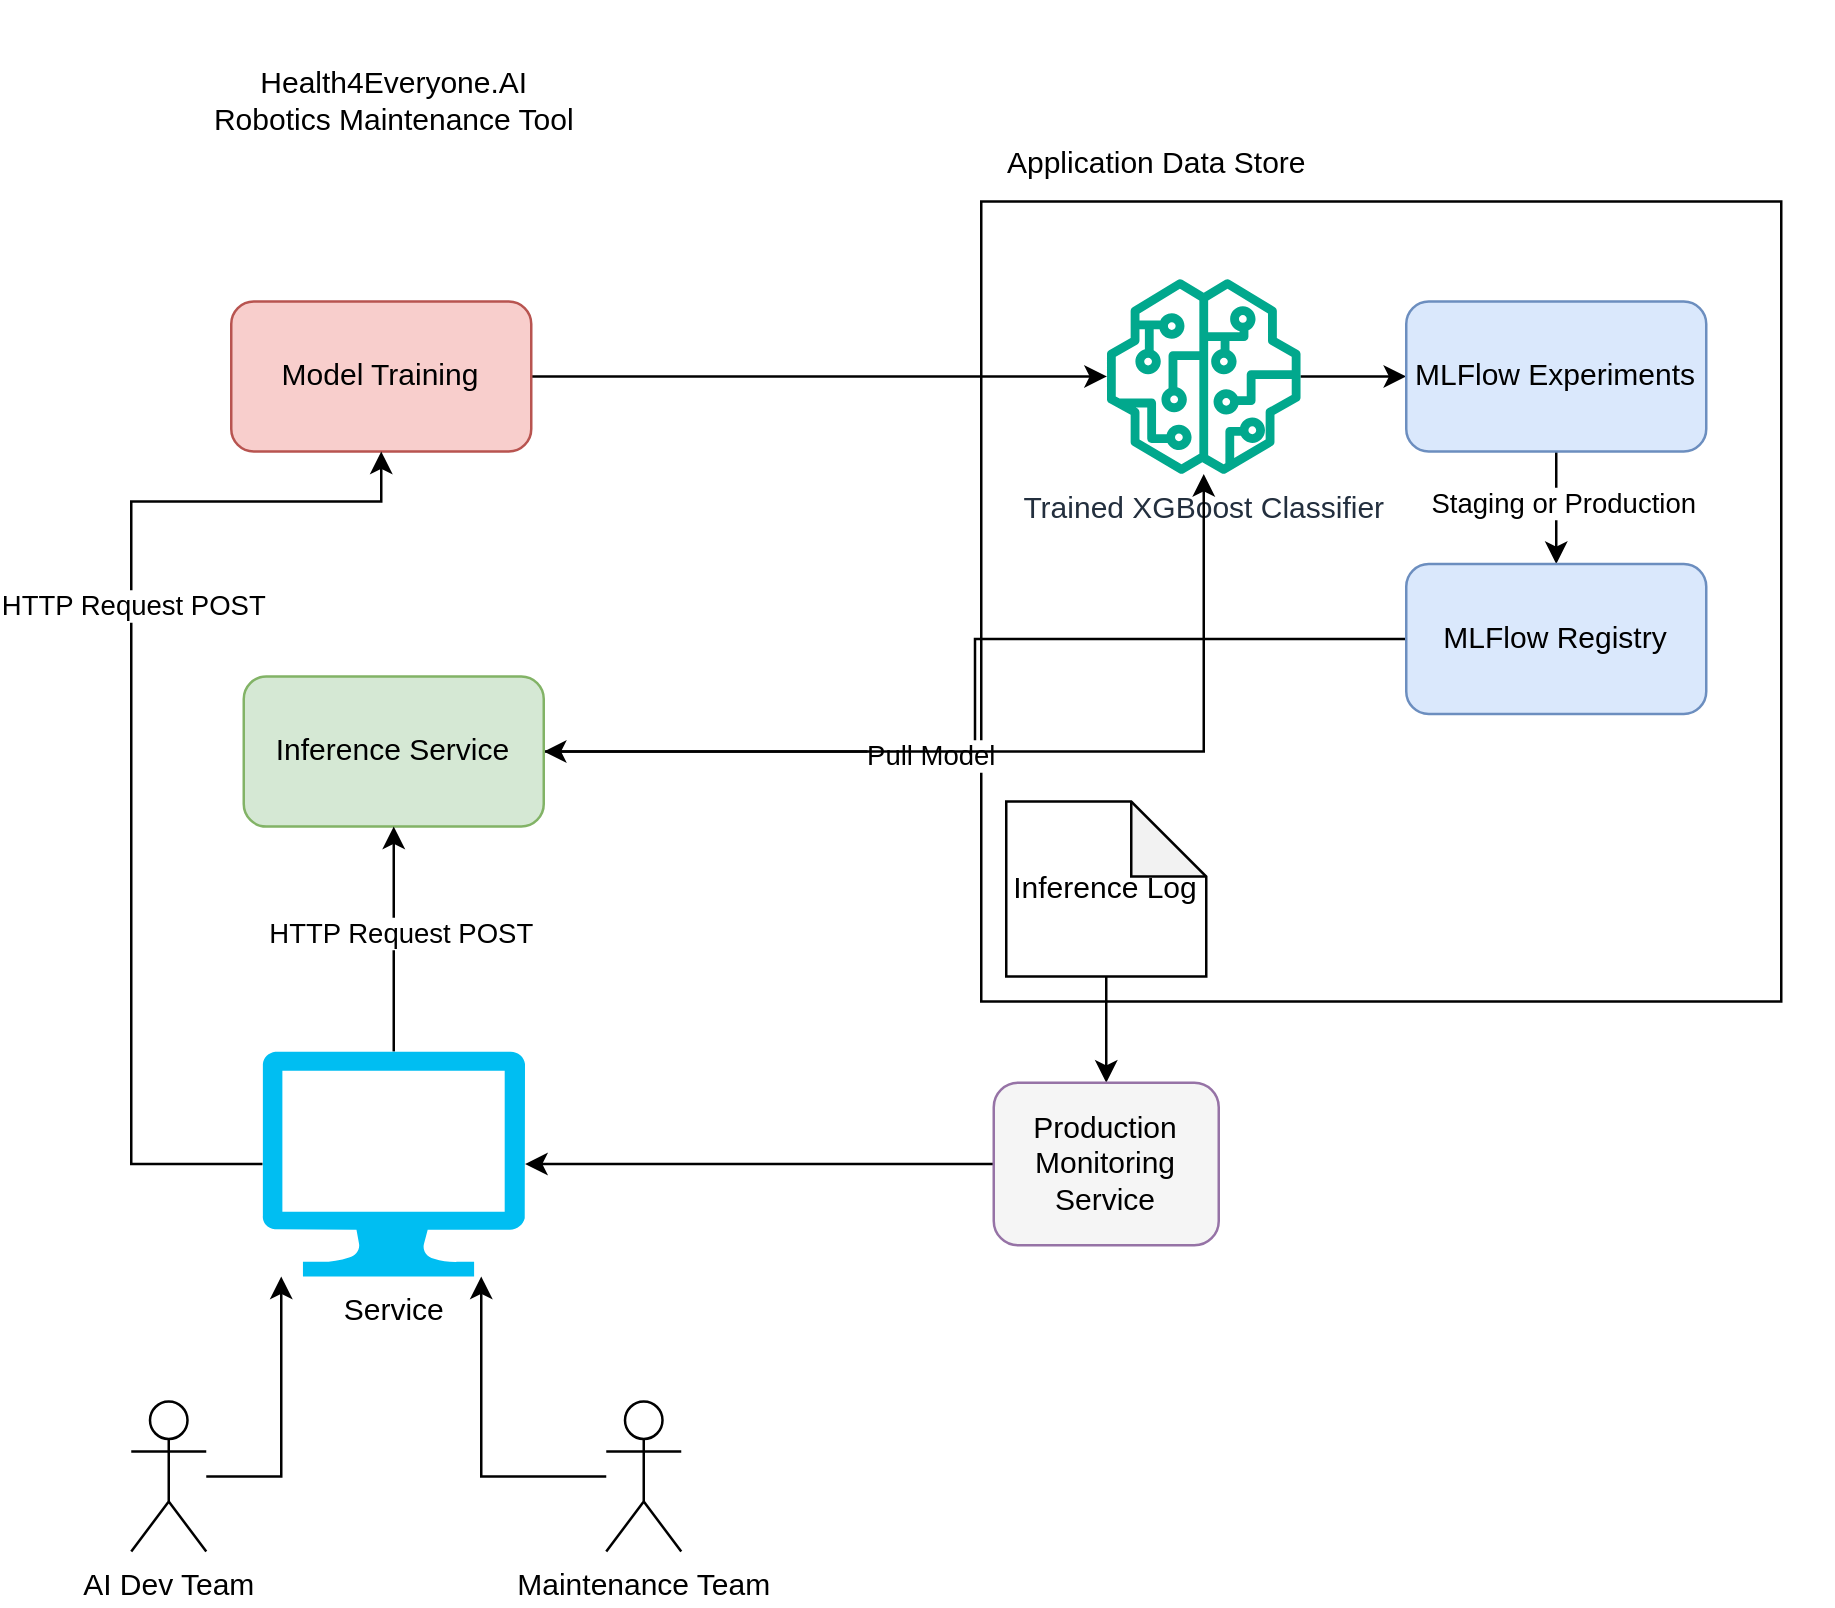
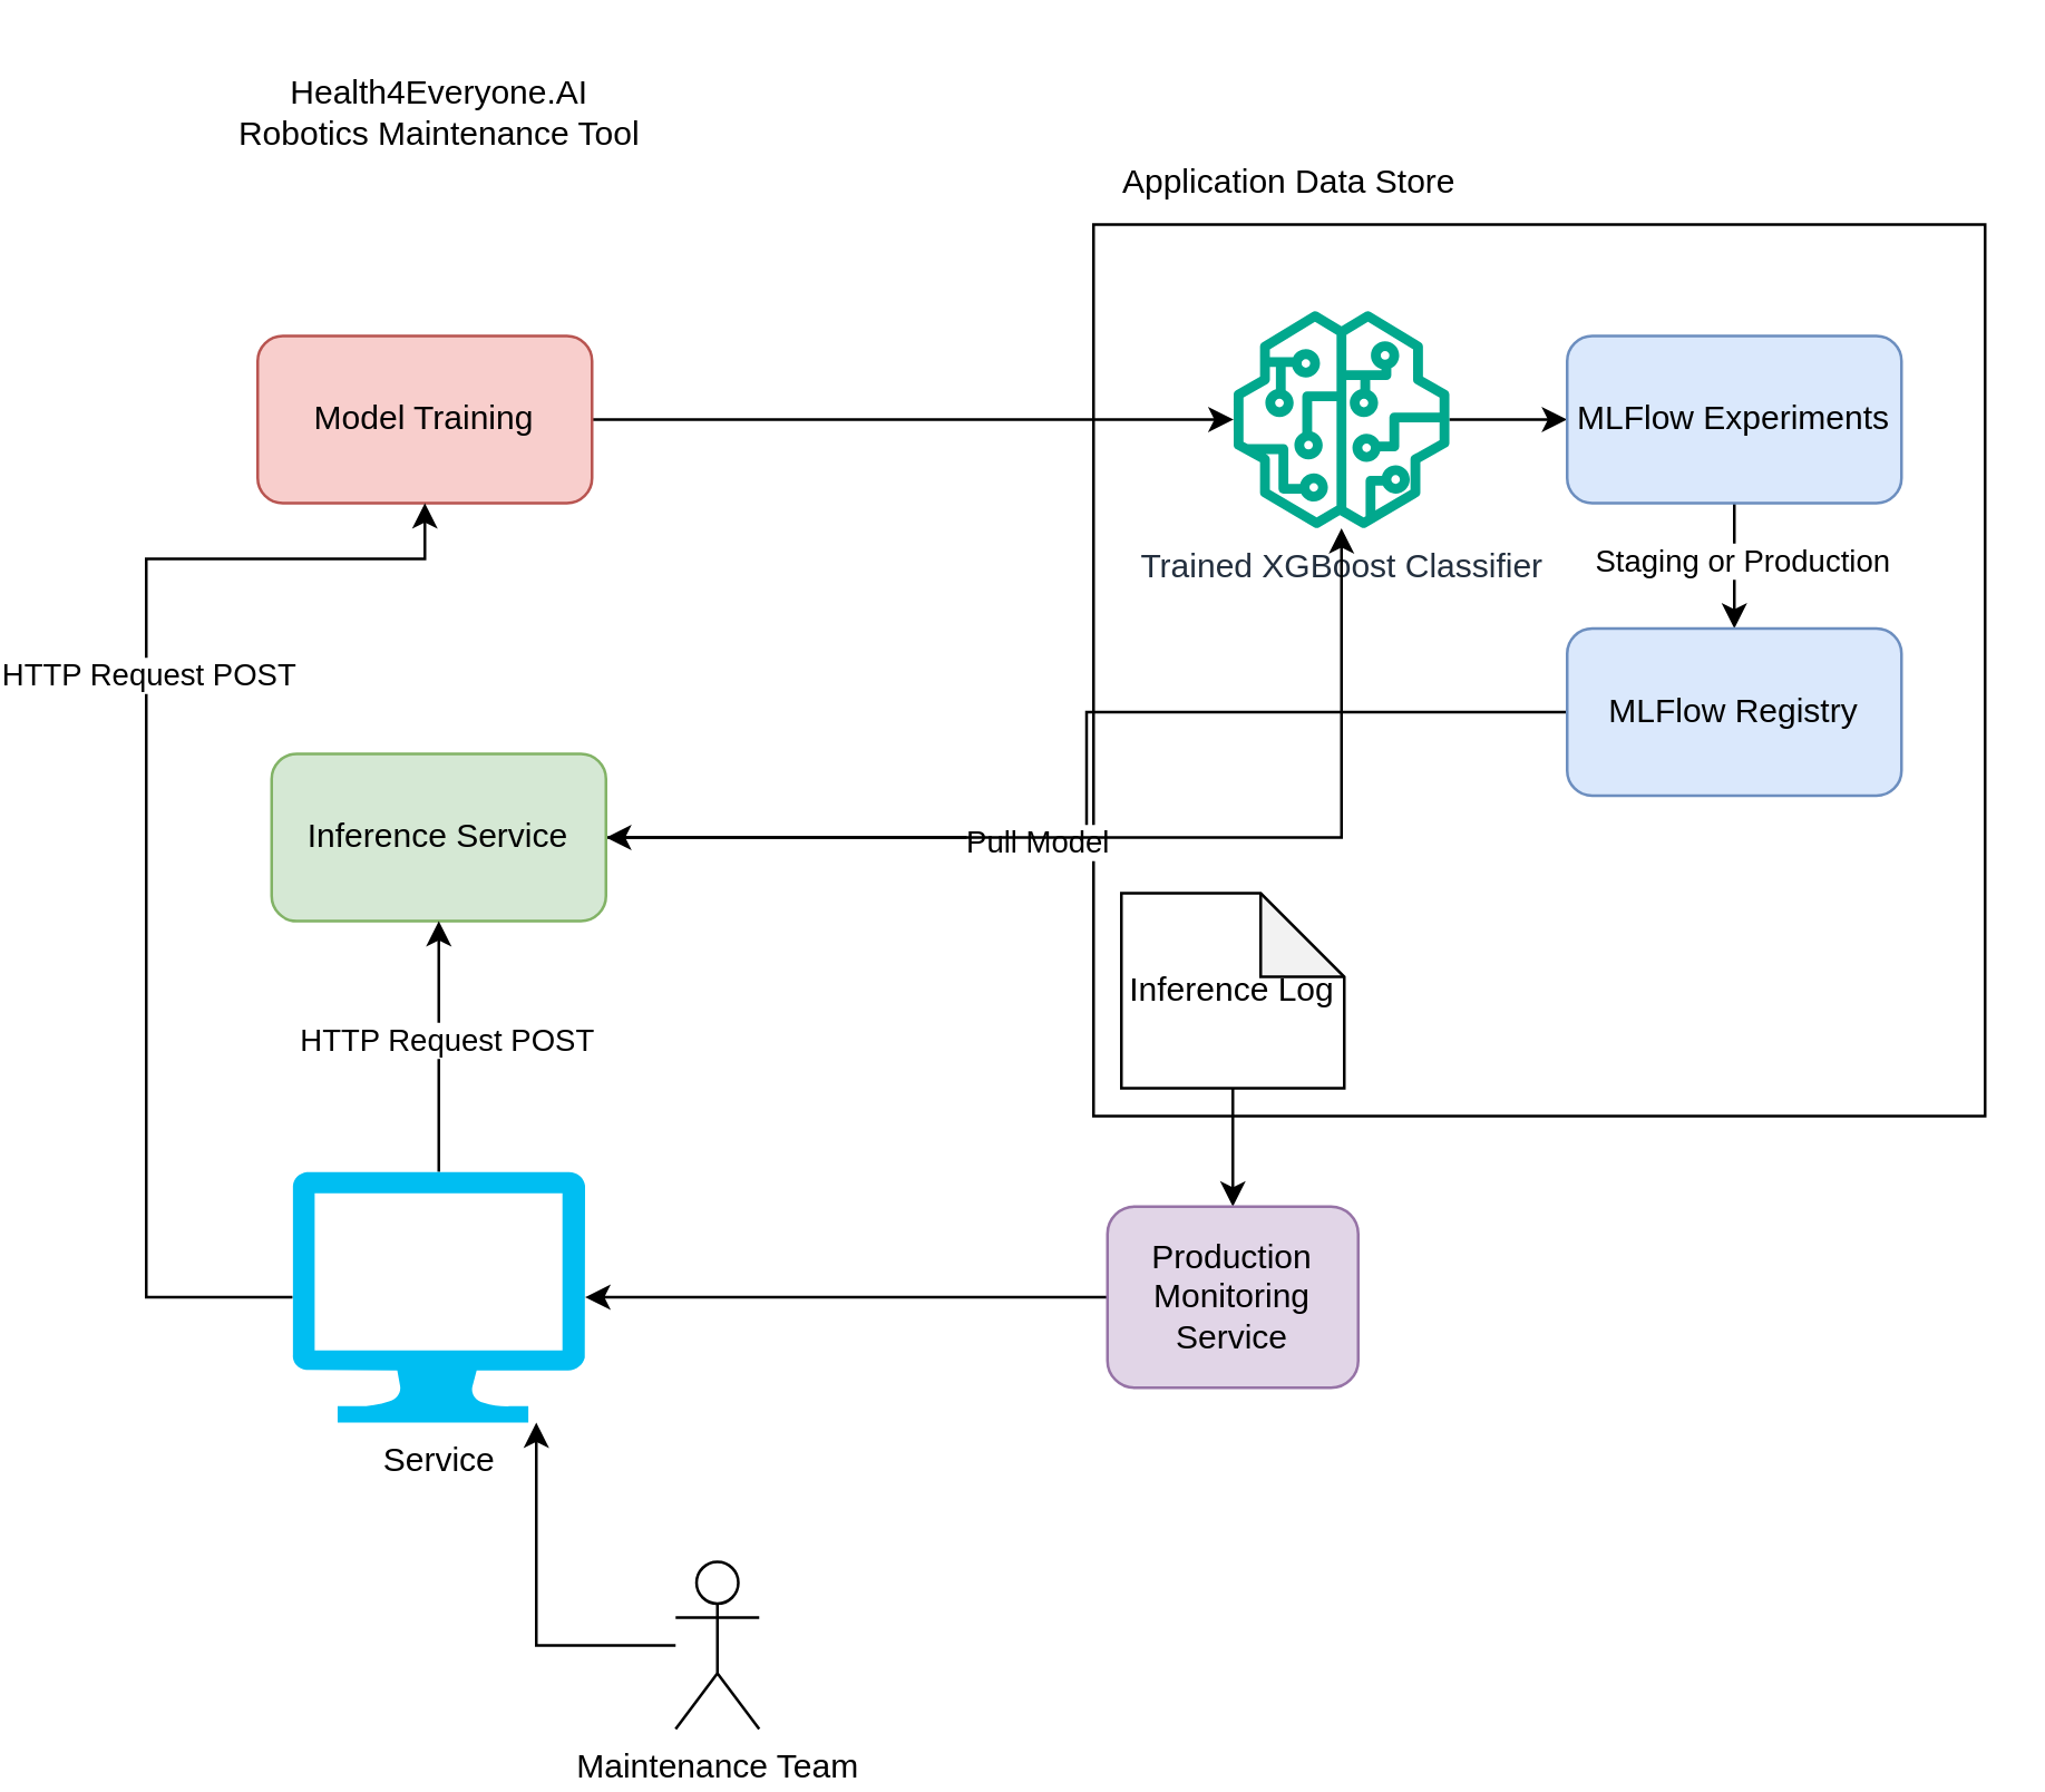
- <mxCell id="29" value="Production Monitoring Service" style="rounded=1;whiteSpace=wrap;html=1;fillColor=#f5f5f5;strokeColor=#9673a6;" vertex="1" parent="1"><mxGeometry x="365" y="432.5" width="90" height="65" as="geometry" /></mxCell>
+ <mxCell id="29" value="Production Monitoring Service" style="rounded=1;whiteSpace=wrap;html=1;fillColor=#e1d5e7;strokeColor=#9673a6;" vertex="1" parent="1"><mxGeometry x="365" y="432.5" width="90" height="65" as="geometry" /></mxCell>
- <mxCell id="22" style="edgeStyle=orthogonalEdgeStyle;rounded=0;orthogonalLoop=1;jettySize=auto;html=1;" edge="1" parent="1" source="23" target="21"><mxGeometry relative="1" as="geometry"><Array as="points"><mxPoint x="80" y="590" /></Array></mxGeometry></mxCell>
- <mxCell id="23" value="AI Dev Team" style="shape=umlActor;verticalLabelPosition=bottom;verticalAlign=top;html=1;outlineConnect=0;" vertex="1" parent="1"><mxGeometry x="20" y="560" width="30" height="60" as="geometry" /></mxCell>
